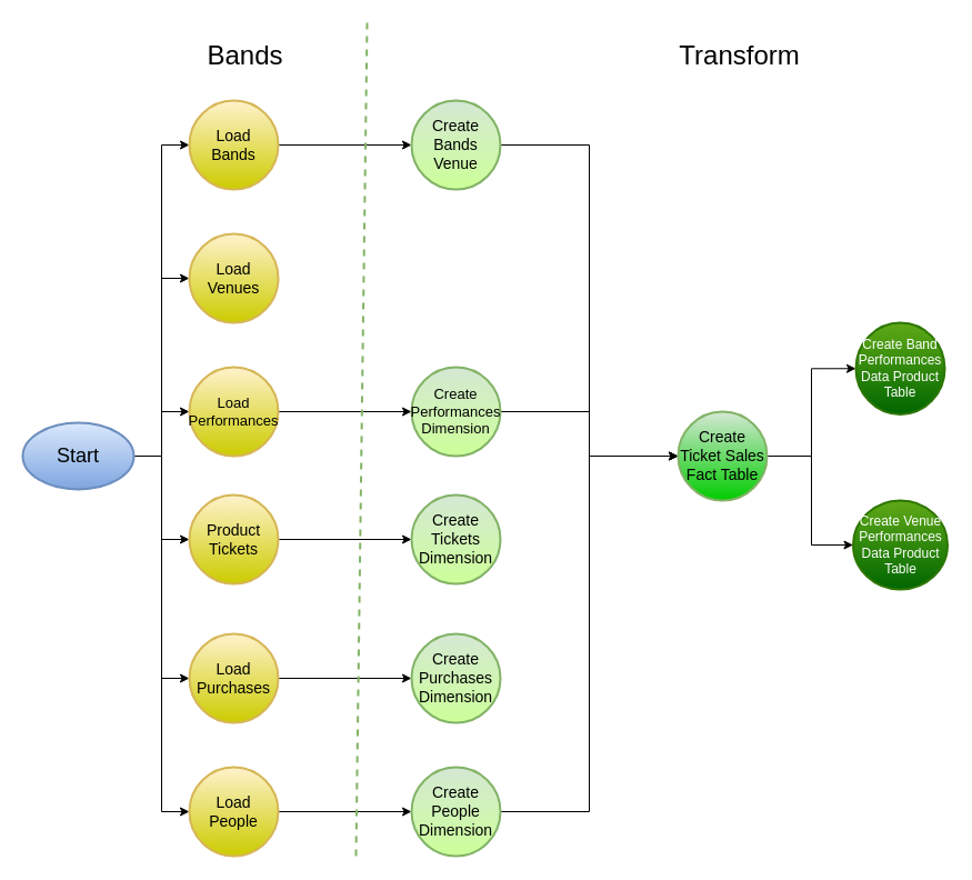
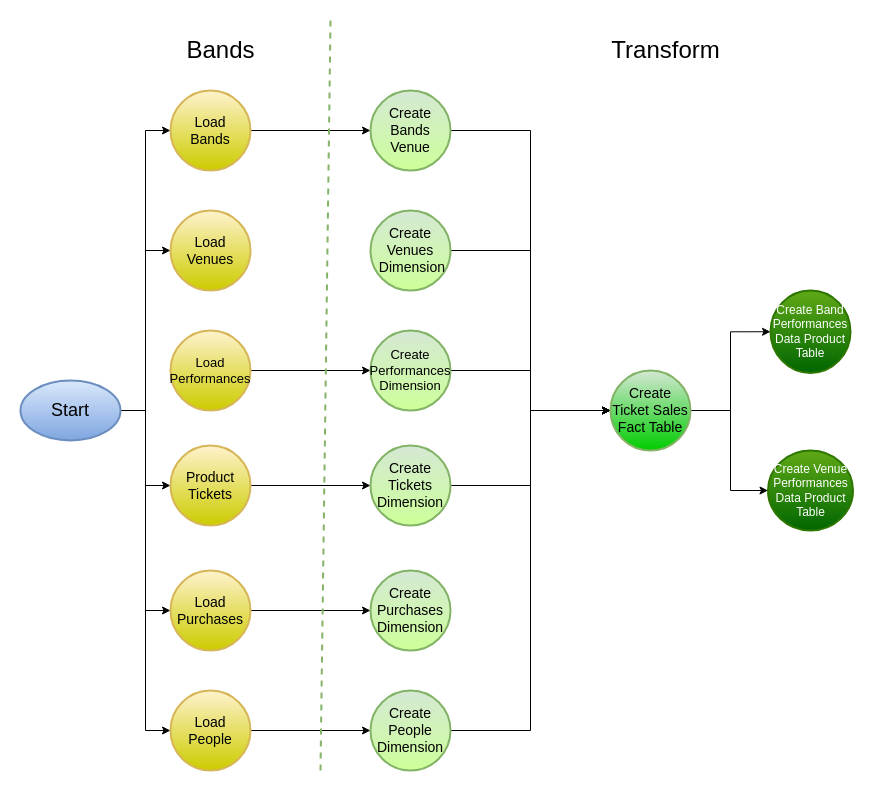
+ <mxCell id="23" value="&lt;font style=&quot;font-size: 14px;&quot;&gt;Create Venues&lt;br&gt;&amp;nbsp;Dimension&lt;/font&gt;" style="strokeWidth=2;html=1;shape=mxgraph.flowchart.start_2;whiteSpace=wrap;fontSize=12;fillColor=#d5e8d4;strokeColor=#82b366;gradientColor=#CCFF99;" parent="1" vertex="1"><mxGeometry x="370" y="210" width="80" height="80" as="geometry" /></mxCell>
+ <mxCell id="22" style="edgeStyle=orthogonalEdgeStyle;rounded=0;orthogonalLoop=1;jettySize=auto;html=1;entryX=0;entryY=0.5;entryDx=0;entryDy=0;entryPerimeter=0;fontSize=14;" parent="1" source="23" target="33" edge="1"><mxGeometry relative="1" as="geometry" /></mxCell>
- <mxCell id="4" style="edgeStyle=orthogonalEdgeStyle;rounded=0;orthogonalLoop=1;jettySize=auto;html=1;entryX=0;entryY=0.5;entryDx=0;entryDy=0;entryPerimeter=0;fontSize=12;" parent="1" source="8" target="17" edge="1"><mxGeometry relative="1" as="geometry" /></mxCell>
+ <mxCell id="26" style="edgeStyle=orthogonalEdgeStyle;rounded=0;orthogonalLoop=1;jettySize=auto;html=1;entryX=0;entryY=0.5;entryDx=0;entryDy=0;entryPerimeter=0;fontSize=14;" parent="1" source="27" target="33" edge="1"><mxGeometry relative="1" as="geometry" /></mxCell>
